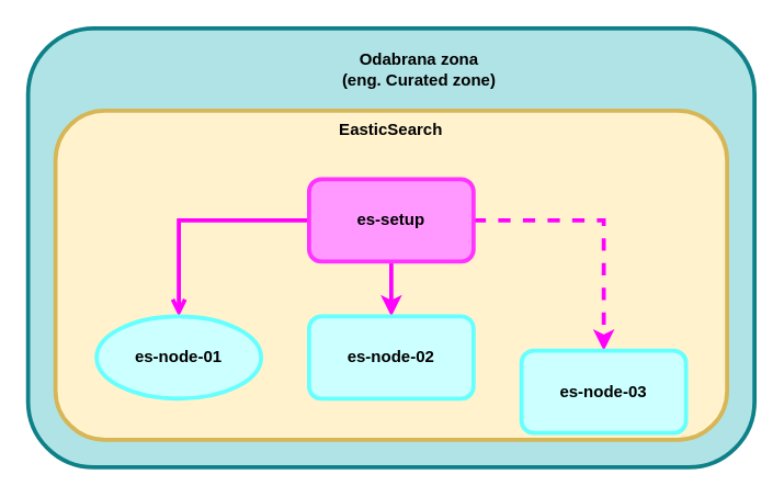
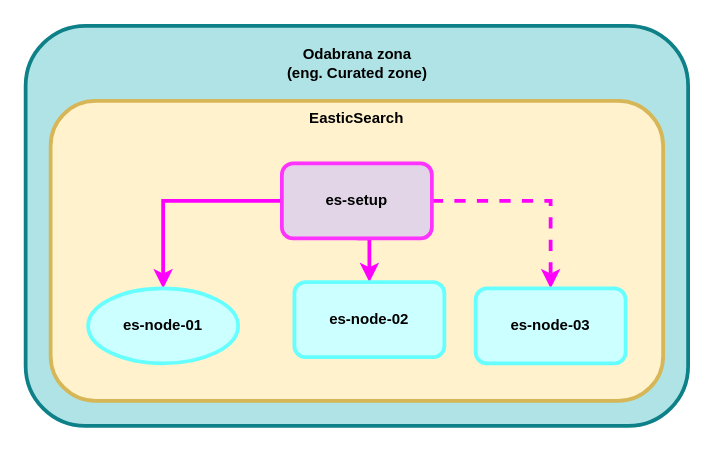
- <mxCell id="3" value="&lt;b&gt;Odabrana zona&lt;br&gt;(eng. Curated zone)&lt;/b&gt;" style="text;html=1;align=center;verticalAlign=middle;resizable=0;points=[];autosize=1;strokeColor=none;fillColor=none;" parent="1" vertex="1"><mxGeometry x="235" y="30" width="140" height="40" as="geometry" /></mxCell>
+ <mxCell id="3" value="&lt;b&gt;Odabrana zona&lt;br&gt;(eng. Curated zone)&lt;/b&gt;" style="text;html=1;align=center;verticalAlign=middle;resizable=0;points=[];autosize=1;strokeColor=none;fillColor=none;" parent="1" vertex="1"><mxGeometry x="215" y="30" width="140" height="40" as="geometry" /></mxCell>
- <mxCell id="8" value="es-setup" style="rounded=1;whiteSpace=wrap;html=1;fontStyle=1;strokeWidth=3;fillColor=#FF99FF;strokeColor=#FF33FF;" parent="1" vertex="1"><mxGeometry x="225" y="130" width="120" height="60" as="geometry" /></mxCell>
+ <mxCell id="8" value="es-setup" style="rounded=1;whiteSpace=wrap;html=1;fontStyle=1;strokeWidth=3;fillColor=#e1d5e7;strokeColor=#FF33FF;" parent="1" vertex="1"><mxGeometry x="225" y="130" width="120" height="60" as="geometry" /></mxCell>
- <mxCell id="5" style="edgeStyle=orthogonalEdgeStyle;rounded=0;orthogonalLoop=1;jettySize=auto;html=1;exitX=0;exitY=0.5;exitDx=0;exitDy=0;entryX=0.5;entryY=0;entryDx=0;entryDy=0;fillColor=#d80073;strokeColor=#FF00FF;strokeWidth=3;endArrow=open;" parent="1" source="8" target="9" edge="1"><mxGeometry relative="1" as="geometry" /></mxCell>
+ <mxCell id="5" style="edgeStyle=orthogonalEdgeStyle;rounded=0;orthogonalLoop=1;jettySize=auto;html=1;exitX=0;exitY=0.5;exitDx=0;exitDy=0;entryX=0.5;entryY=0;entryDx=0;entryDy=0;fillColor=#d80073;strokeColor=#FF00FF;strokeWidth=3;" parent="1" source="8" target="9" edge="1"><mxGeometry relative="1" as="geometry" /></mxCell>
- <mxCell id="11" value="es-node-02" style="rounded=1;whiteSpace=wrap;html=1;fontStyle=1;strokeWidth=3;fillColor=#CCFFFF;strokeColor=#66FFFF;" parent="1" vertex="1"><mxGeometry x="225" y="230" width="120" height="60" as="geometry" /></mxCell>
+ <mxCell id="11" value="es-node-02" style="rounded=1;whiteSpace=wrap;html=1;fontStyle=1;strokeWidth=3;fillColor=#CCFFFF;strokeColor=#66FFFF;" parent="1" vertex="1"><mxGeometry x="235" y="225" width="120" height="60" as="geometry" /></mxCell>
- <mxCell id="10" value="es-node-03" style="rounded=1;whiteSpace=wrap;html=1;fontStyle=1;strokeWidth=3;fillColor=#CCFFFF;strokeColor=#66FFFF;" parent="1" vertex="1"><mxGeometry x="380" y="255" width="120" height="60" as="geometry" /></mxCell>
+ <mxCell id="10" value="es-node-03" style="rounded=1;whiteSpace=wrap;html=1;fontStyle=1;strokeWidth=3;fillColor=#CCFFFF;strokeColor=#66FFFF;" parent="1" vertex="1"><mxGeometry x="380" y="230" width="120" height="60" as="geometry" /></mxCell>
